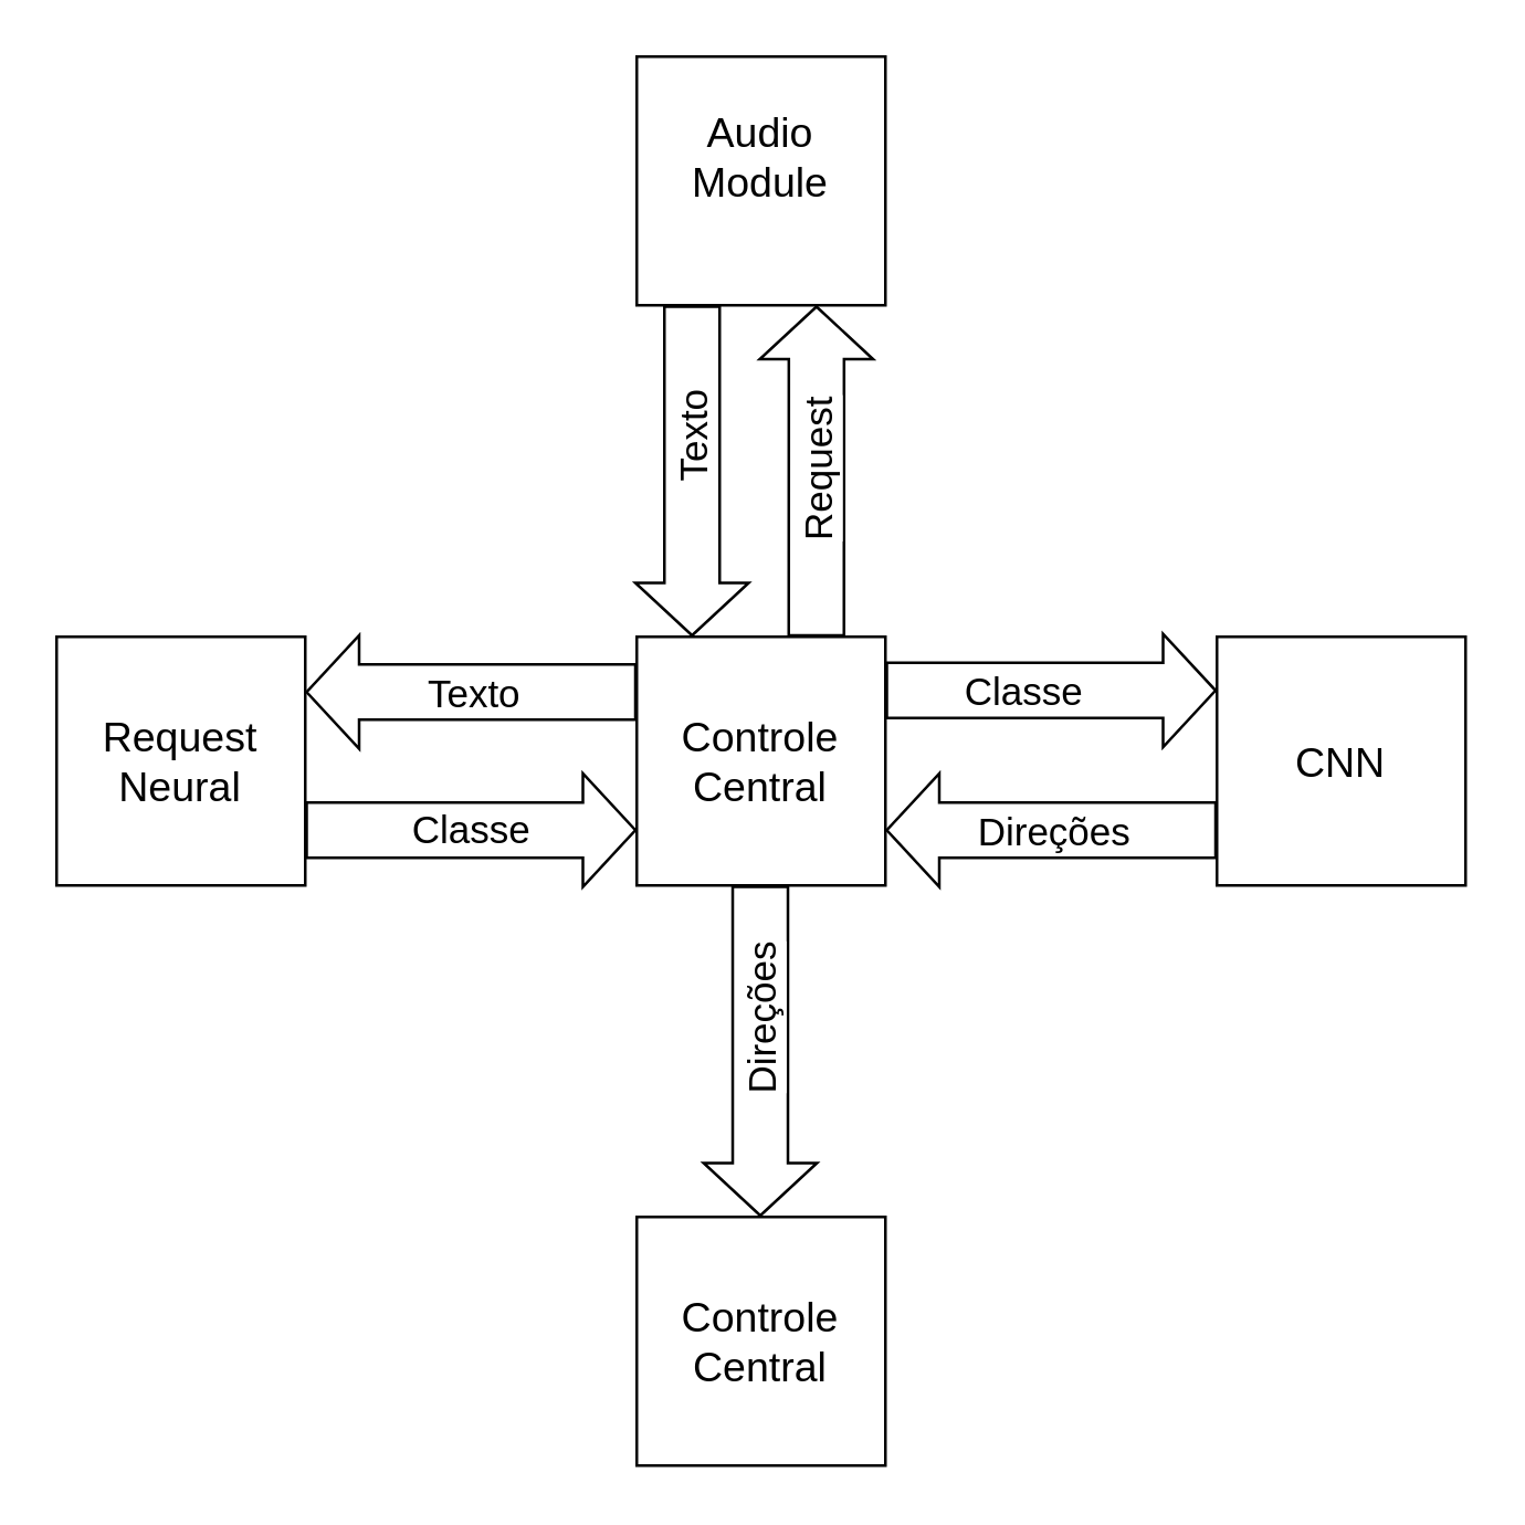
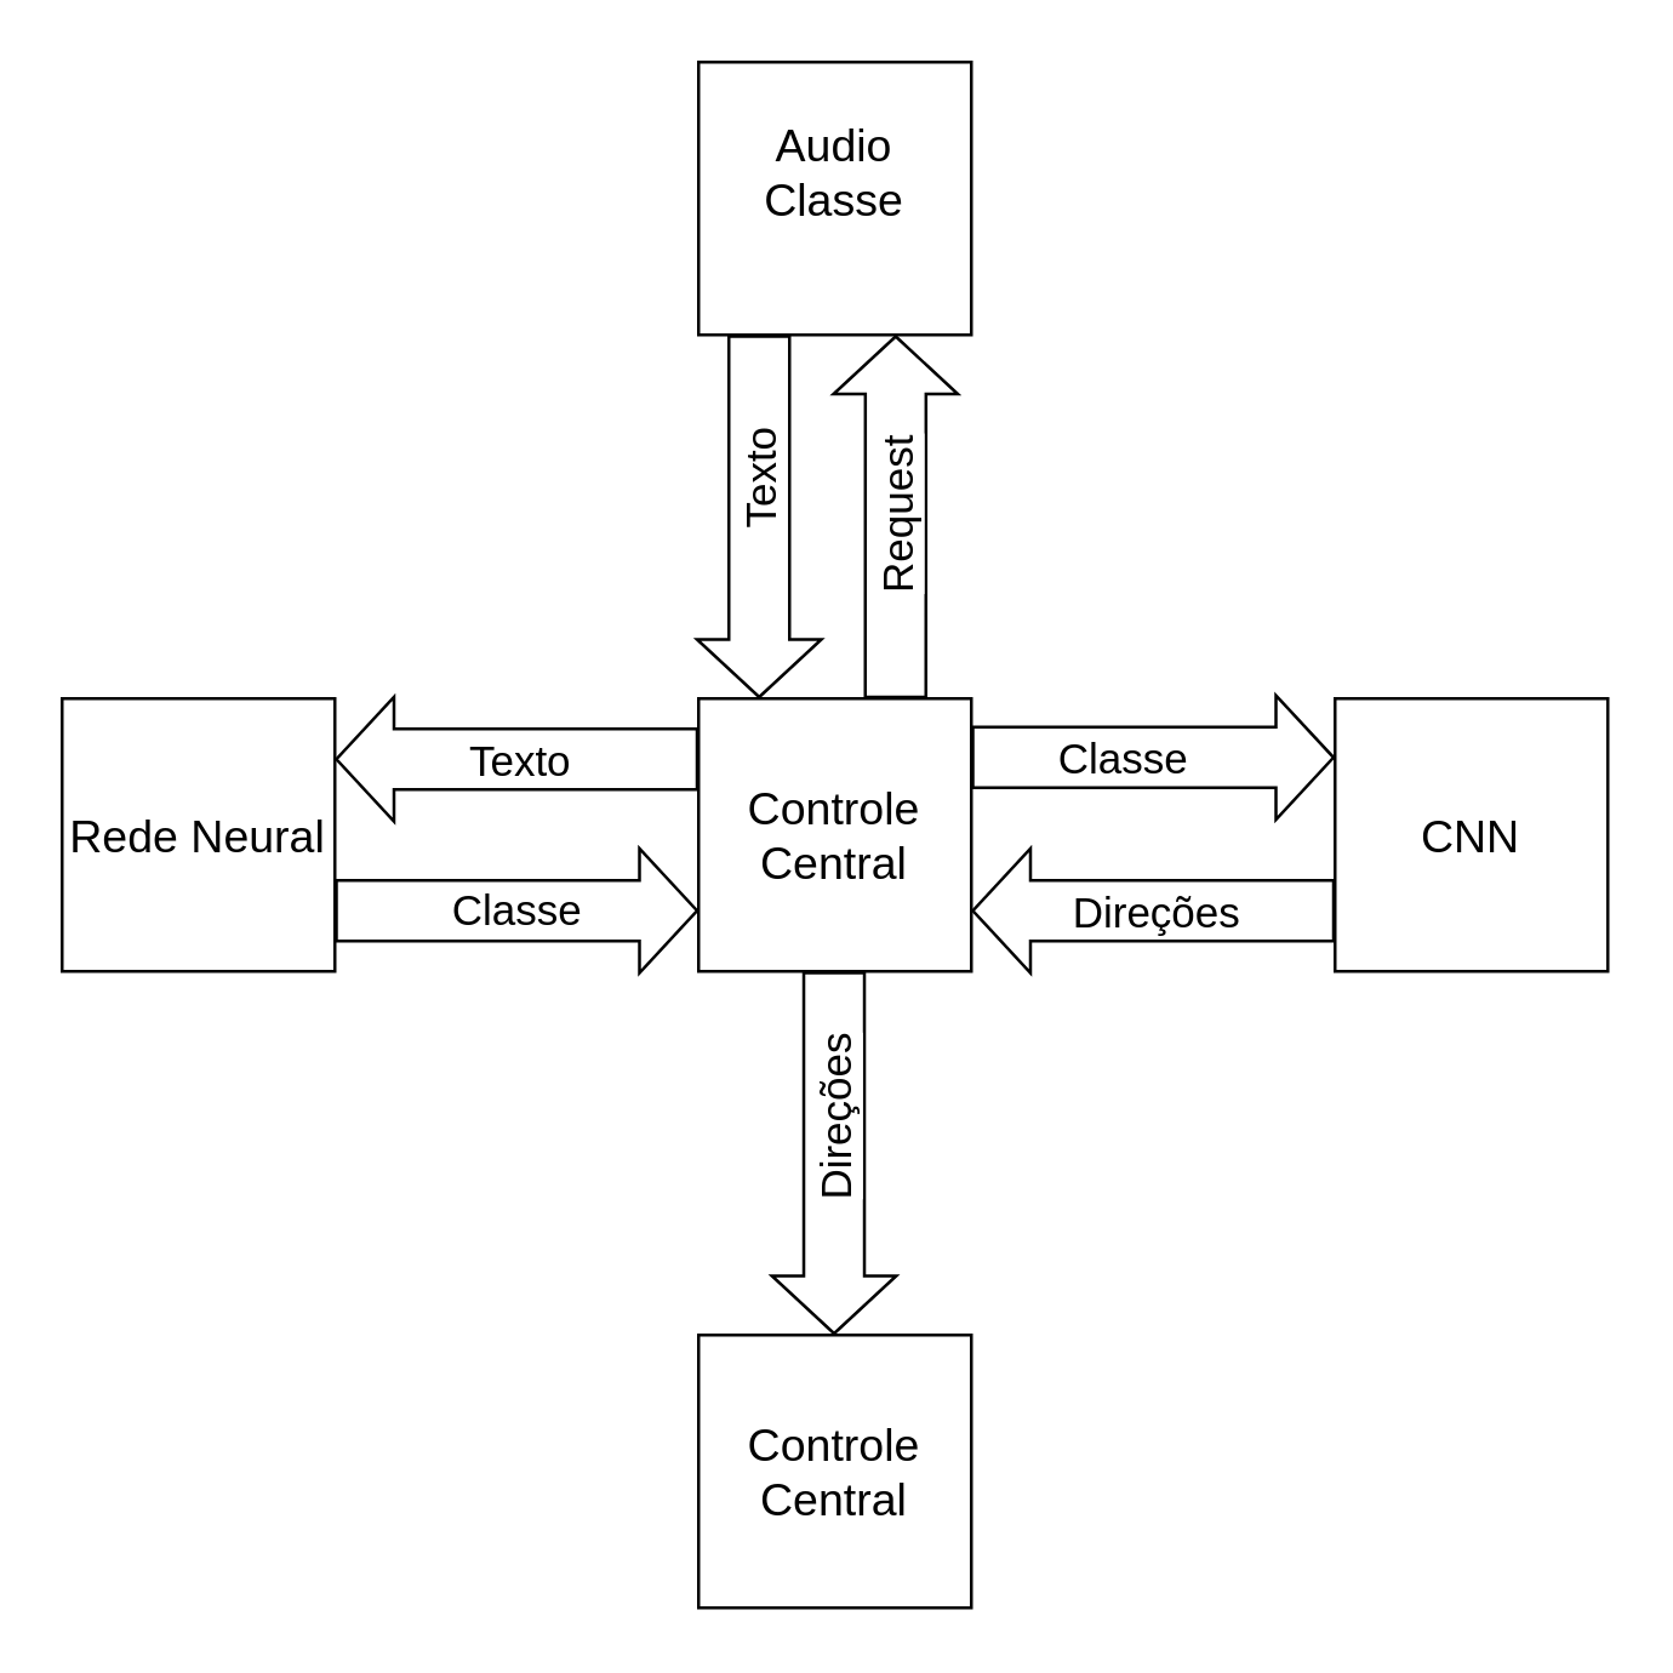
- <mxCell id="7" value="&lt;font style=&quot;font-size: 15px;&quot;&gt;Audio Module&lt;br&gt;&lt;br&gt;&lt;/font&gt;" style="whiteSpace=wrap;html=1;aspect=fixed;strokeColor=default;fontFamily=Helvetica;fontSize=12;fontColor=default;fillColor=default;" parent="1" vertex="1"><mxGeometry x="230" y="20" width="90" height="90" as="geometry" /></mxCell>
+ <mxCell id="7" value="&lt;font style=&quot;font-size: 15px;&quot;&gt;Audio Classe&lt;br&gt;&lt;br&gt;&lt;/font&gt;" style="whiteSpace=wrap;html=1;aspect=fixed;strokeColor=default;fontFamily=Helvetica;fontSize=12;fontColor=default;fillColor=default;" parent="1" vertex="1"><mxGeometry x="230" y="20" width="90" height="90" as="geometry" /></mxCell>
- <mxCell id="8" value="&lt;font style=&quot;font-size: 15px;&quot;&gt;Request Neural&lt;/font&gt;" style="whiteSpace=wrap;html=1;aspect=fixed;strokeColor=default;fontFamily=Helvetica;fontSize=12;fontColor=default;fillColor=default;" parent="1" vertex="1"><mxGeometry x="20" y="230" width="90" height="90" as="geometry" /></mxCell>
+ <mxCell id="8" value="&lt;font style=&quot;font-size: 15px;&quot;&gt;Rede Neural&lt;/font&gt;" style="whiteSpace=wrap;html=1;aspect=fixed;strokeColor=default;fontFamily=Helvetica;fontSize=12;fontColor=default;fillColor=default;" parent="1" vertex="1"><mxGeometry x="20" y="230" width="90" height="90" as="geometry" /></mxCell>
